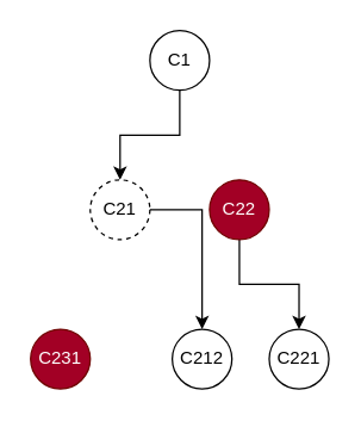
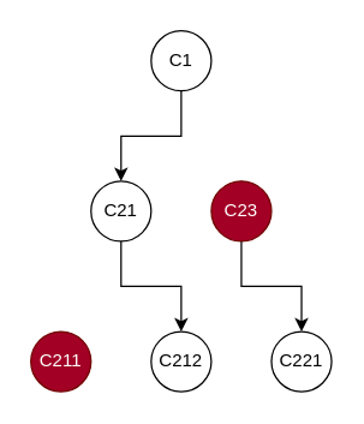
- <mxCell id="5" value="C21" style="ellipse;whiteSpace=wrap;html=1;aspect=fixed;dashed=1;" parent="1" vertex="1"><mxGeometry x="60" y="120" width="40" height="40" as="geometry" /></mxCell>
+ <mxCell id="5" value="C21" style="ellipse;whiteSpace=wrap;html=1;aspect=fixed;" parent="1" vertex="1"><mxGeometry x="60" y="120" width="40" height="40" as="geometry" /></mxCell>
- <mxCell id="7" value="C22" style="ellipse;whiteSpace=wrap;html=1;aspect=fixed;fillColor=#a20025;strokeColor=#6F0000;fontColor=#ffffff;" parent="1" vertex="1"><mxGeometry x="140" y="120" width="40" height="40" as="geometry" /></mxCell>
+ <mxCell id="7" value="C23" style="ellipse;whiteSpace=wrap;html=1;aspect=fixed;fillColor=#a20025;strokeColor=#6F0000;fontColor=#ffffff;" parent="1" vertex="1"><mxGeometry x="140" y="120" width="40" height="40" as="geometry" /></mxCell>
- <mxCell id="8" value="C231" style="ellipse;whiteSpace=wrap;html=1;aspect=fixed;fillColor=#a20025;strokeColor=#6F0000;fontColor=#ffffff;" parent="1" vertex="1"><mxGeometry x="20" y="220" width="40" height="40" as="geometry" /></mxCell>
+ <mxCell id="8" value="C211" style="ellipse;whiteSpace=wrap;html=1;aspect=fixed;fillColor=#a20025;strokeColor=#6F0000;fontColor=#ffffff;" parent="1" vertex="1"><mxGeometry x="20" y="220" width="40" height="40" as="geometry" /></mxCell>
- <mxCell id="9" value="C212" style="ellipse;whiteSpace=wrap;html=1;aspect=fixed;" parent="1" vertex="1"><mxGeometry x="115" y="220" width="40" height="40" as="geometry" /></mxCell>
+ <mxCell id="9" value="C212" style="ellipse;whiteSpace=wrap;html=1;aspect=fixed;" parent="1" vertex="1"><mxGeometry x="100" y="220" width="40" height="40" as="geometry" /></mxCell>
